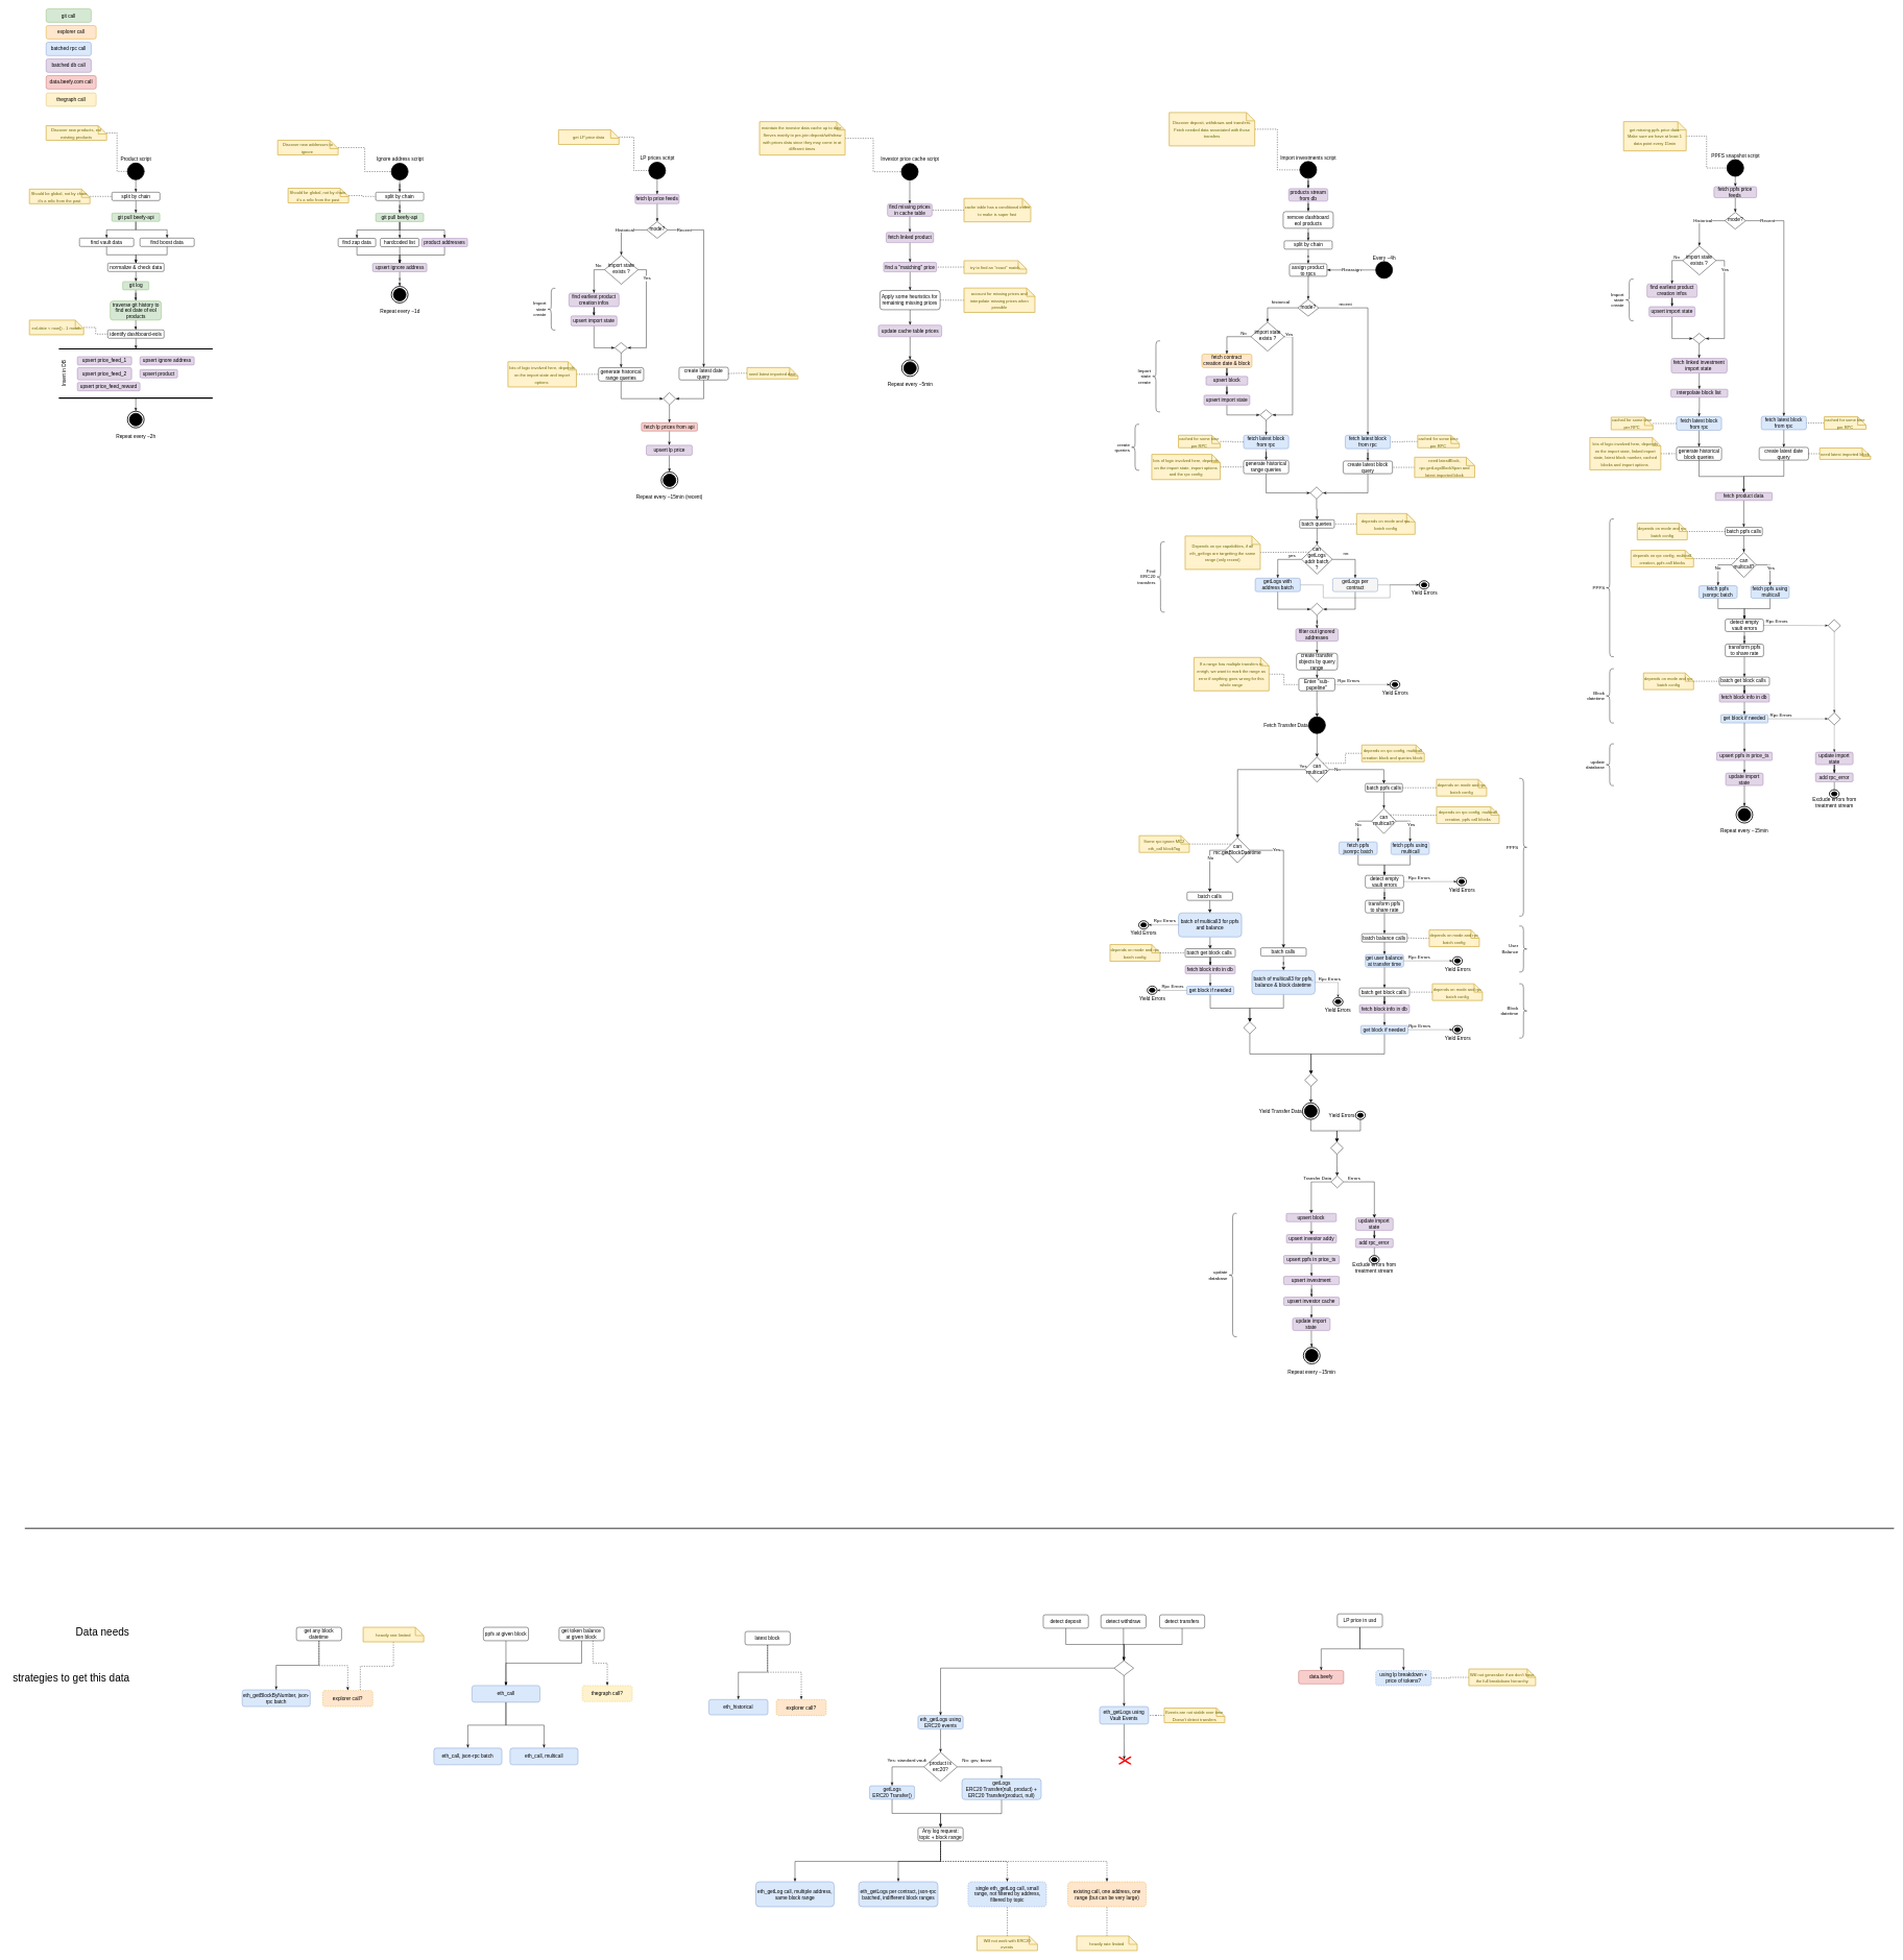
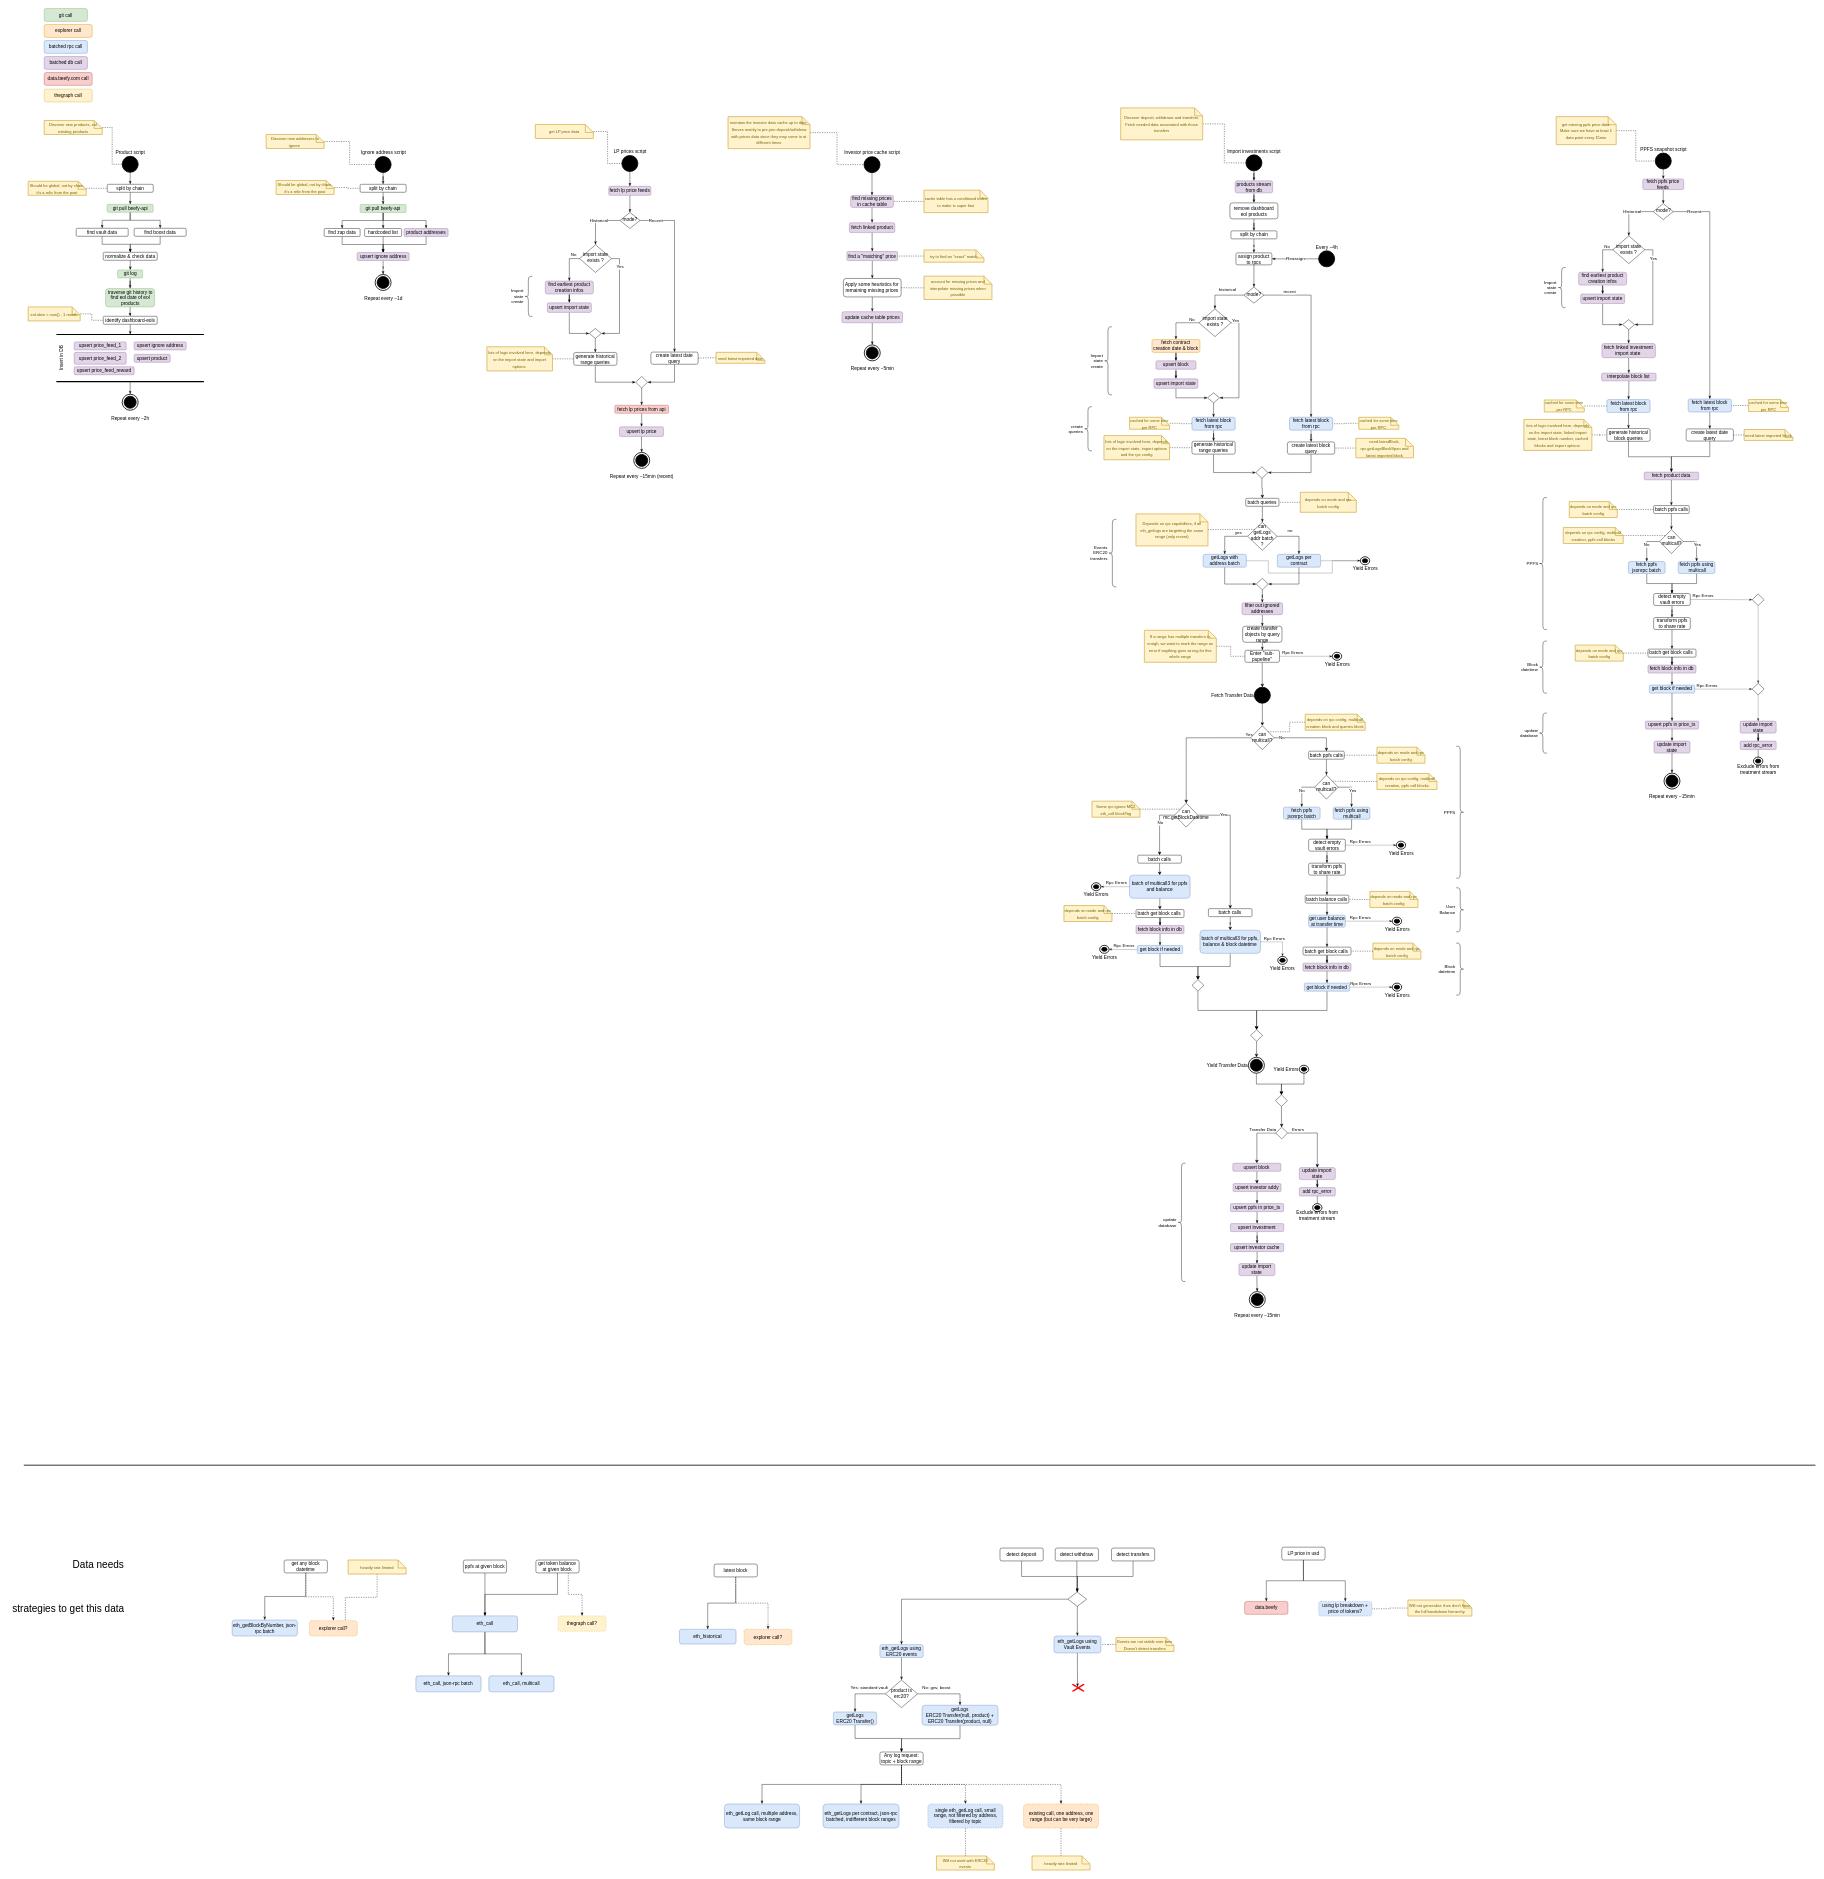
- <mxCell id="429" value="Find ERC20 transfers" style="shape=curlyBracket;whiteSpace=wrap;html=1;rounded=1;flipH=1;labelPosition=left;verticalLabelPosition=middle;align=right;verticalAlign=middle;fontFamily=Helvetica;fontSize=11;fontColor=default;direction=west;" parent="1" vertex="1"><mxGeometry x="2771" y="1298" width="20" height="168.5" as="geometry" /></mxCell>
+ <mxCell id="429" value="Events ERC20 transfers" style="shape=curlyBracket;whiteSpace=wrap;html=1;rounded=1;flipH=1;labelPosition=left;verticalLabelPosition=middle;align=right;verticalAlign=middle;fontFamily=Helvetica;fontSize=11;fontColor=default;direction=west;" parent="1" vertex="1"><mxGeometry x="2771" y="1298" width="20" height="168.5" as="geometry" /></mxCell>
- <mxCell id="417" value="getLogs per contract" style="rounded=1;whiteSpace=wrap;html=1;fontSize=12;glass=0;strokeWidth=1;shadow=0;fillColor=#f5f5f5;strokeColor=#6c8ebf;" parent="1" vertex="1"><mxGeometry x="3193.51" y="1385.27" width="108.12" height="32.2" as="geometry" /></mxCell>
+ <mxCell id="417" value="getLogs per contract" style="rounded=1;whiteSpace=wrap;html=1;fontSize=12;glass=0;strokeWidth=1;shadow=0;fillColor=#dae8fc;strokeColor=#6c8ebf;" parent="1" vertex="1"><mxGeometry x="3193.51" y="1385.27" width="108.12" height="32.2" as="geometry" /></mxCell>
